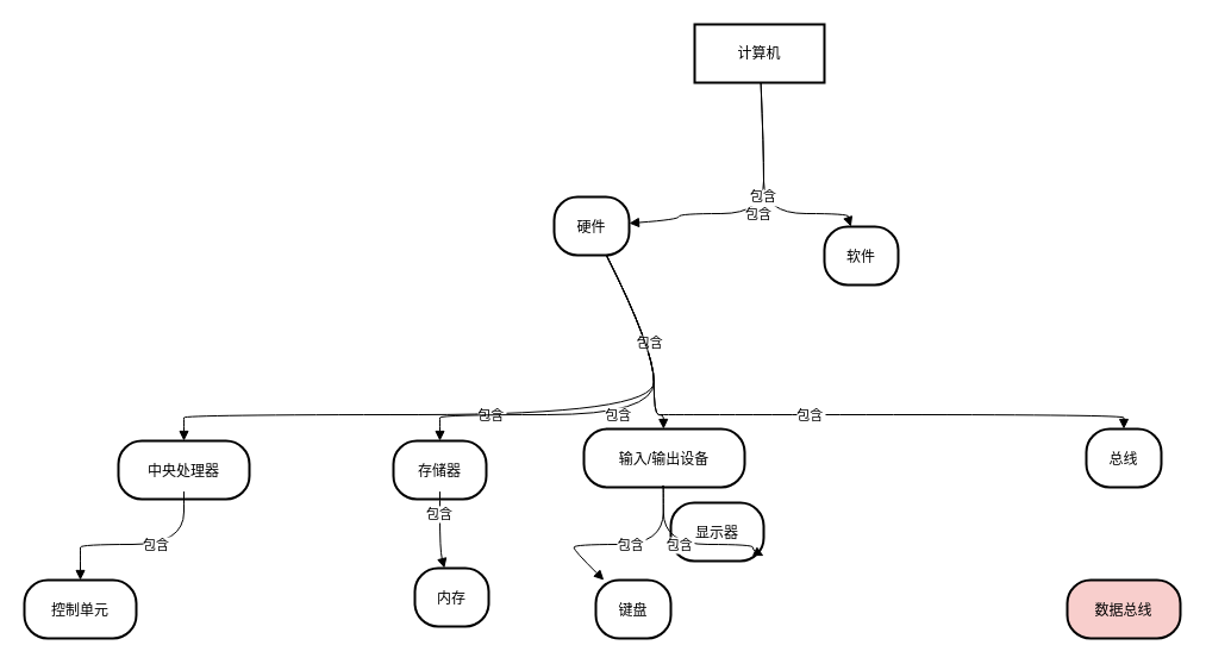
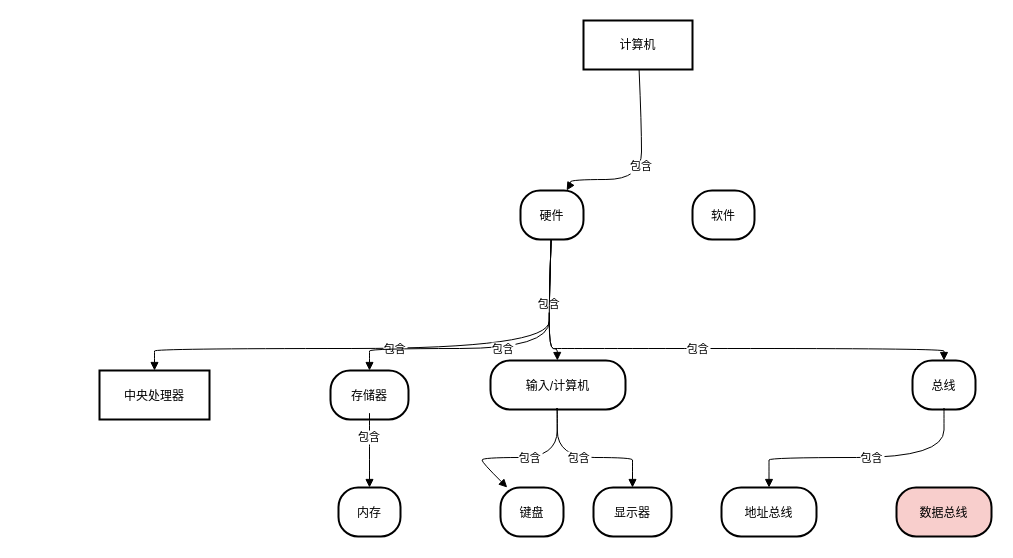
- <mxCell id="16" value="包含" style="curved=1;startArrow=none;endArrow=block;noEdgeStyle=1;edgeStyle=orthogonalEdgeStyle;" parent="1" source="2" target="4" edge="1"><mxGeometry relative="1" as="geometry"><Array as="points"><mxPoint x="641" y="124" /><mxPoint x="641" y="179" /><mxPoint x="712.25" y="179" /><mxPoint x="712.25" y="184" /></Array></mxGeometry></mxCell>
- <mxCell id="3" value="硬件" style="rounded=1;arcSize=40;strokeWidth=2" parent="1" vertex="1"><mxGeometry x="465" y="165" width="63" height="49" as="geometry" /></mxCell>
+ <mxCell id="3" value="硬件" style="rounded=1;arcSize=40;strokeWidth=2" parent="1" vertex="1"><mxGeometry x="520" y="190" width="63" height="49" as="geometry" /></mxCell>
- <mxCell id="7" value="输入/输出设备" style="rounded=1;arcSize=40;strokeWidth=2" parent="1" vertex="1"><mxGeometry x="490" y="360" width="135" height="49" as="geometry" /></mxCell>
+ <mxCell id="7" value="输入/计算机" style="rounded=1;arcSize=40;strokeWidth=2" parent="1" vertex="1"><mxGeometry x="490" y="360" width="135" height="49" as="geometry" /></mxCell>
- <mxCell id="5" value="中央处理器" style="rounded=1;arcSize=40;strokeWidth=2" parent="1" vertex="1"><mxGeometry x="99" y="370" width="110" height="49" as="geometry" /></mxCell>
+ <mxCell id="5" value="中央处理器" style="arcSize=40;strokeWidth=2;rounded=0;" parent="1" vertex="1"><mxGeometry x="99" y="370" width="110" height="49" as="geometry" /></mxCell>
- <mxCell id="12" value="显示器" style="rounded=1;arcSize=40;strokeWidth=2" parent="1" vertex="1"><mxGeometry x="563" y="422" width="78" height="49" as="geometry" /></mxCell>
+ <mxCell id="12" value="显示器" style="rounded=1;arcSize=40;strokeWidth=2" parent="1" vertex="1"><mxGeometry x="593" y="487" width="78" height="49" as="geometry" /></mxCell>
- <mxCell id="21" value="包含" style="curved=1;startArrow=none;endArrow=block;noEdgeStyle=1;edgeStyle=orthogonalEdgeStyle;" parent="1" source="5" target="9" edge="1"><mxGeometry relative="1" as="geometry"><Array as="points"><mxPoint x="154" y="402" /><mxPoint x="154" y="457" /><mxPoint x="67" y="457" /><mxPoint x="67" y="462" /></Array></mxGeometry></mxCell>
+ <mxCell id="25" value="包含" style="curved=1;startArrow=none;endArrow=block;noEdgeStyle=1;edgeStyle=orthogonalEdgeStyle;" parent="1" source="8" target="13" edge="1"><mxGeometry relative="1" as="geometry"><Array as="points"><mxPoint x="943.5" y="402" /><mxPoint x="943.5" y="457" /><mxPoint x="768.5" y="457" /><mxPoint x="768.5" y="462" /></Array></mxGeometry></mxCell>
- <mxCell id="10" value="内存" style="rounded=1;arcSize=40;strokeWidth=2" parent="1" vertex="1"><mxGeometry x="348" y="477" width="62" height="49" as="geometry" /></mxCell>
+ <mxCell id="10" value="内存" style="rounded=1;arcSize=40;strokeWidth=2" parent="1" vertex="1"><mxGeometry x="338" y="487" width="62" height="49" as="geometry" /></mxCell>
- <mxCell id="9" value="控制单元" style="rounded=1;arcSize=40;strokeWidth=2" parent="1" vertex="1"><mxGeometry x="20" y="487" width="94" height="49" as="geometry" /></mxCell>
+ <mxCell id="13" value="地址总线" style="rounded=1;arcSize=40;strokeWidth=2" parent="1" vertex="1"><mxGeometry x="721" y="487" width="95" height="49" as="geometry" /></mxCell>
